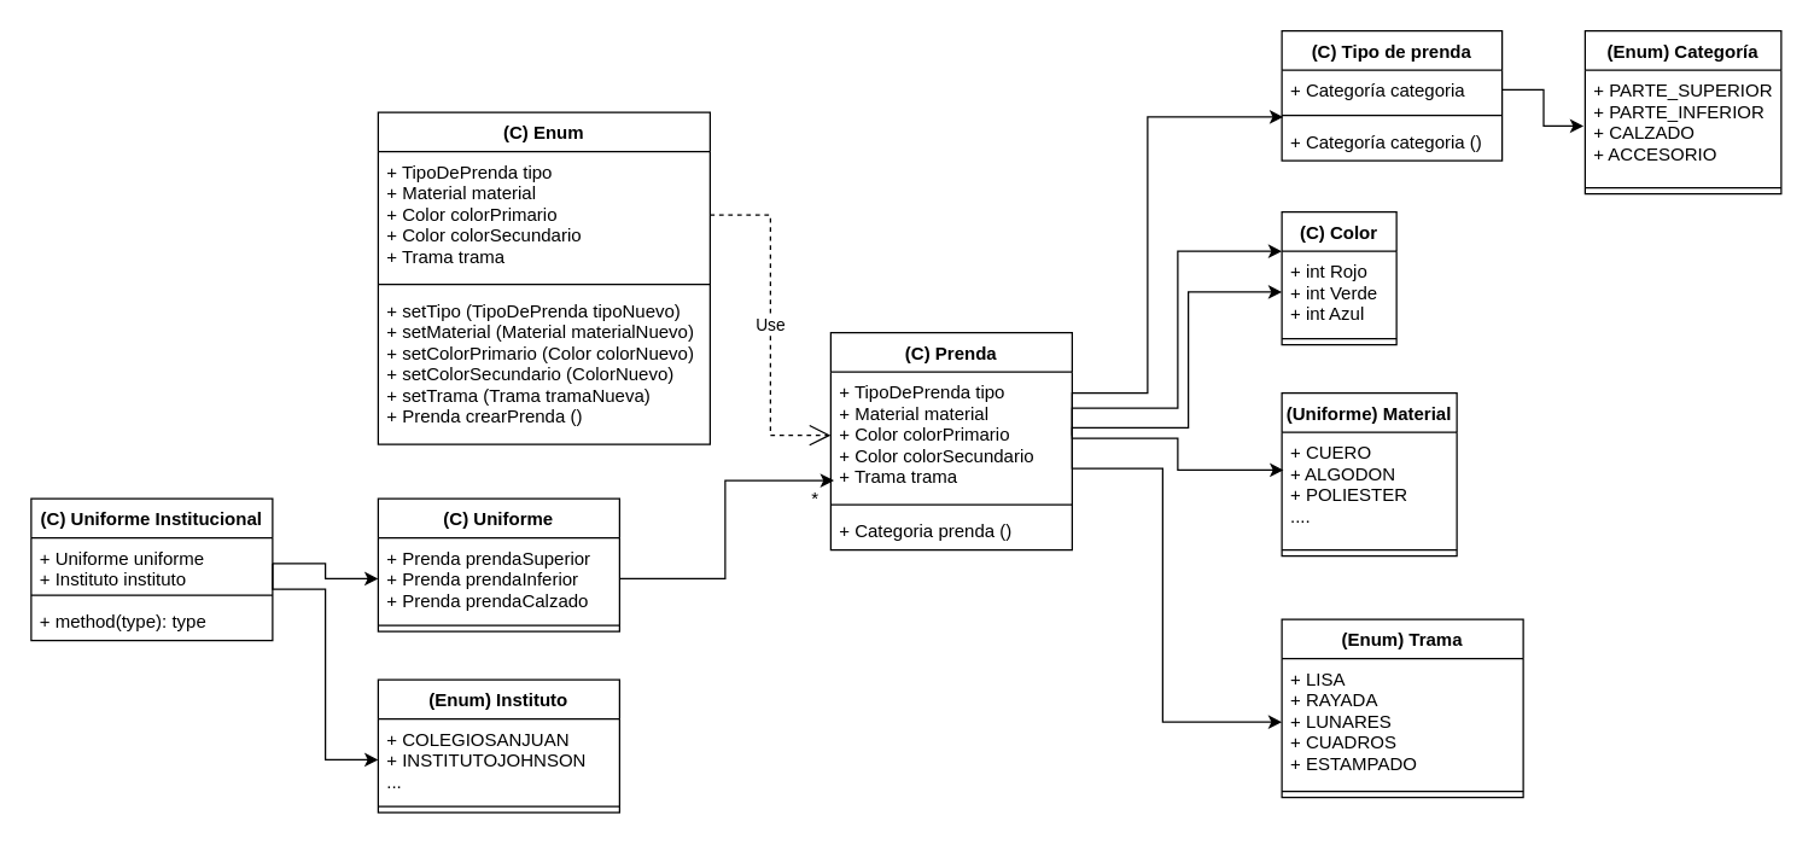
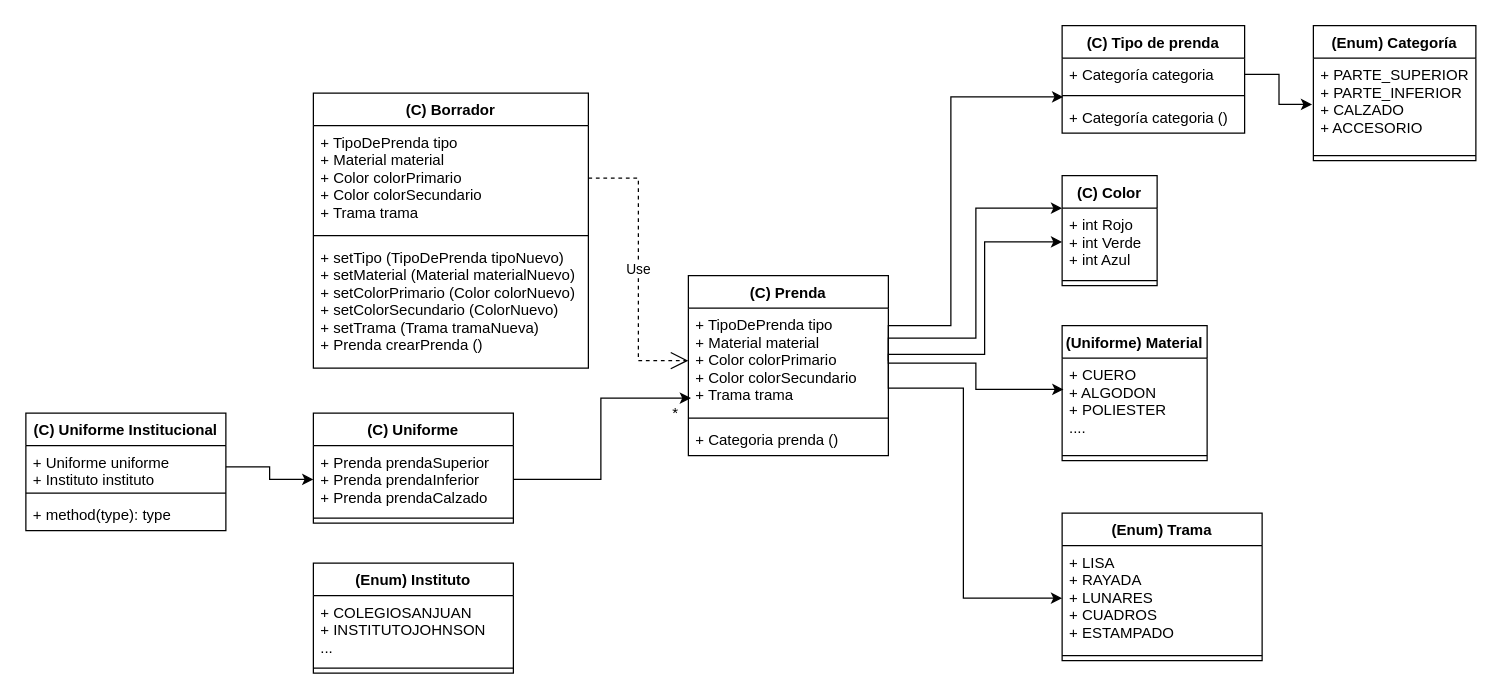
- <mxCell id="28" value="(C) Enum" style="swimlane;fontStyle=1;align=center;verticalAlign=top;childLayout=stackLayout;horizontal=1;startSize=26;horizontalStack=0;resizeParent=1;resizeParentMax=0;resizeLast=0;collapsible=1;marginBottom=0;" vertex="1" parent="1"><mxGeometry x="250" y="74" width="220" height="220" as="geometry" /></mxCell>
+ <mxCell id="28" value="(C) Borrador" style="swimlane;fontStyle=1;align=center;verticalAlign=top;childLayout=stackLayout;horizontal=1;startSize=26;horizontalStack=0;resizeParent=1;resizeParentMax=0;resizeLast=0;collapsible=1;marginBottom=0;" vertex="1" parent="1"><mxGeometry x="250" y="74" width="220" height="220" as="geometry" /></mxCell>
- <mxCell id="46" value="" style="endArrow=classic;html=1;rounded=0;exitX=1;exitY=0.5;exitDx=0;exitDy=0;entryX=0;entryY=0.5;entryDx=0;entryDy=0;edgeStyle=orthogonalEdgeStyle;" edge="1" parent="1" source="39" target="43"><mxGeometry width="50" height="50" relative="1" as="geometry"><mxPoint x="400" y="460" as="sourcePoint" /><mxPoint x="450" y="410" as="targetPoint" /><Array as="points"><mxPoint x="180" y="390" /><mxPoint x="215" y="390" /><mxPoint x="215" y="503" /></Array></mxGeometry></mxCell>
